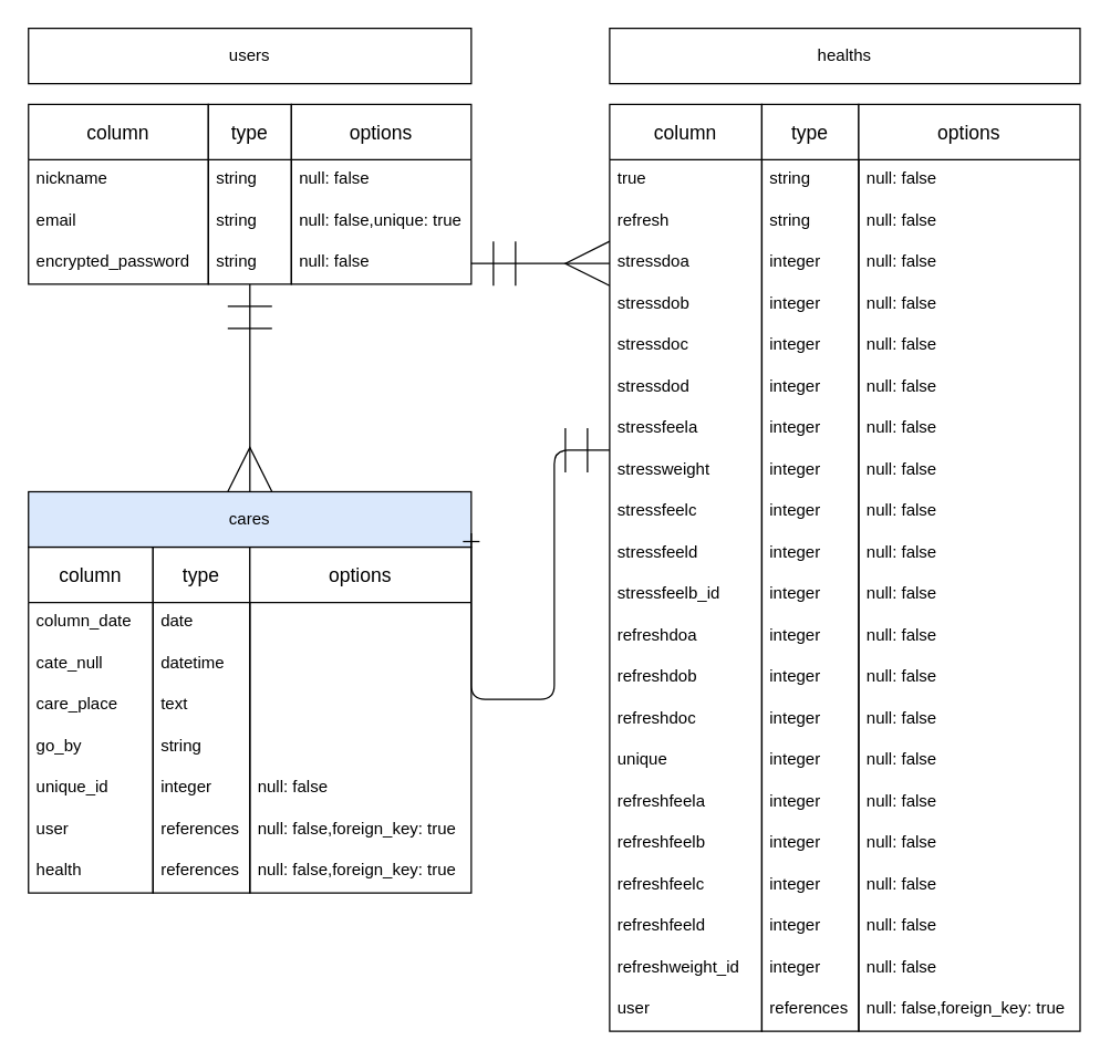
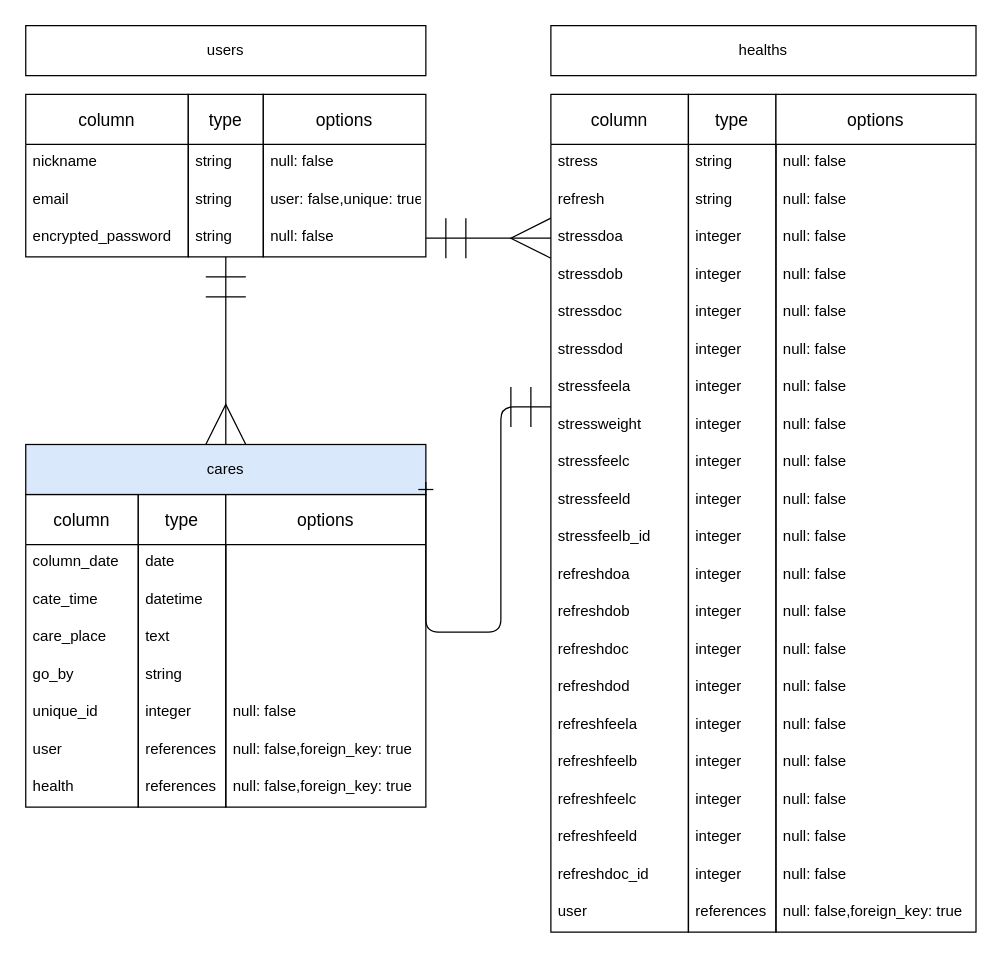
- <mxCell id="17" value="true" style="text;strokeColor=none;fillColor=none;spacingLeft=4;spacingRight=4;overflow=hidden;rotatable=0;points=[[0,0.5],[1,0.5]];portConstraint=eastwest;fontSize=12;" parent="16" vertex="1"><mxGeometry y="40" width="110" height="30" as="geometry" /></mxCell>
+ <mxCell id="17" value="stress" style="text;strokeColor=none;fillColor=none;spacingLeft=4;spacingRight=4;overflow=hidden;rotatable=0;points=[[0,0.5],[1,0.5]];portConstraint=eastwest;fontSize=12;" parent="16" vertex="1"><mxGeometry y="40" width="110" height="30" as="geometry" /></mxCell>
- <mxCell id="12" value="null: false,unique: true" style="text;strokeColor=none;fillColor=none;spacingLeft=4;spacingRight=4;overflow=hidden;rotatable=0;points=[[0,0.5],[1,0.5]];portConstraint=eastwest;fontSize=12;" parent="10" vertex="1"><mxGeometry y="70" width="130" height="30" as="geometry" /></mxCell>
+ <mxCell id="12" value="user: false,unique: true" style="text;strokeColor=none;fillColor=none;spacingLeft=4;spacingRight=4;overflow=hidden;rotatable=0;points=[[0,0.5],[1,0.5]];portConstraint=eastwest;fontSize=12;" parent="10" vertex="1"><mxGeometry y="70" width="130" height="30" as="geometry" /></mxCell>
- <mxCell id="85" value="cate_null    " style="text;strokeColor=none;fillColor=none;spacingLeft=4;spacingRight=4;overflow=hidden;rotatable=0;points=[[0,0.5],[1,0.5]];portConstraint=eastwest;fontSize=12;" parent="83" vertex="1"><mxGeometry y="70" width="90" height="30" as="geometry" /></mxCell>
+ <mxCell id="85" value="cate_time    " style="text;strokeColor=none;fillColor=none;spacingLeft=4;spacingRight=4;overflow=hidden;rotatable=0;points=[[0,0.5],[1,0.5]];portConstraint=eastwest;fontSize=12;" parent="83" vertex="1"><mxGeometry y="70" width="90" height="30" as="geometry" /></mxCell>
- <mxCell id="31" value="unique" style="text;strokeColor=none;fillColor=none;spacingLeft=4;spacingRight=4;overflow=hidden;rotatable=0;points=[[0,0.5],[1,0.5]];portConstraint=eastwest;fontSize=12;" vertex="1" parent="16"><mxGeometry y="460" width="110" height="30" as="geometry" /></mxCell>
+ <mxCell id="31" value="refreshdod" style="text;strokeColor=none;fillColor=none;spacingLeft=4;spacingRight=4;overflow=hidden;rotatable=0;points=[[0,0.5],[1,0.5]];portConstraint=eastwest;fontSize=12;" vertex="1" parent="16"><mxGeometry y="460" width="110" height="30" as="geometry" /></mxCell>
- <mxCell id="36" value="refreshweight_id" style="text;strokeColor=none;fillColor=none;spacingLeft=4;spacingRight=4;overflow=hidden;rotatable=0;points=[[0,0.5],[1,0.5]];portConstraint=eastwest;fontSize=12;" vertex="1" parent="16"><mxGeometry y="610" width="110" height="30" as="geometry" /></mxCell>
+ <mxCell id="36" value="refreshdoc_id" style="text;strokeColor=none;fillColor=none;spacingLeft=4;spacingRight=4;overflow=hidden;rotatable=0;points=[[0,0.5],[1,0.5]];portConstraint=eastwest;fontSize=12;" vertex="1" parent="16"><mxGeometry y="610" width="110" height="30" as="geometry" /></mxCell>
